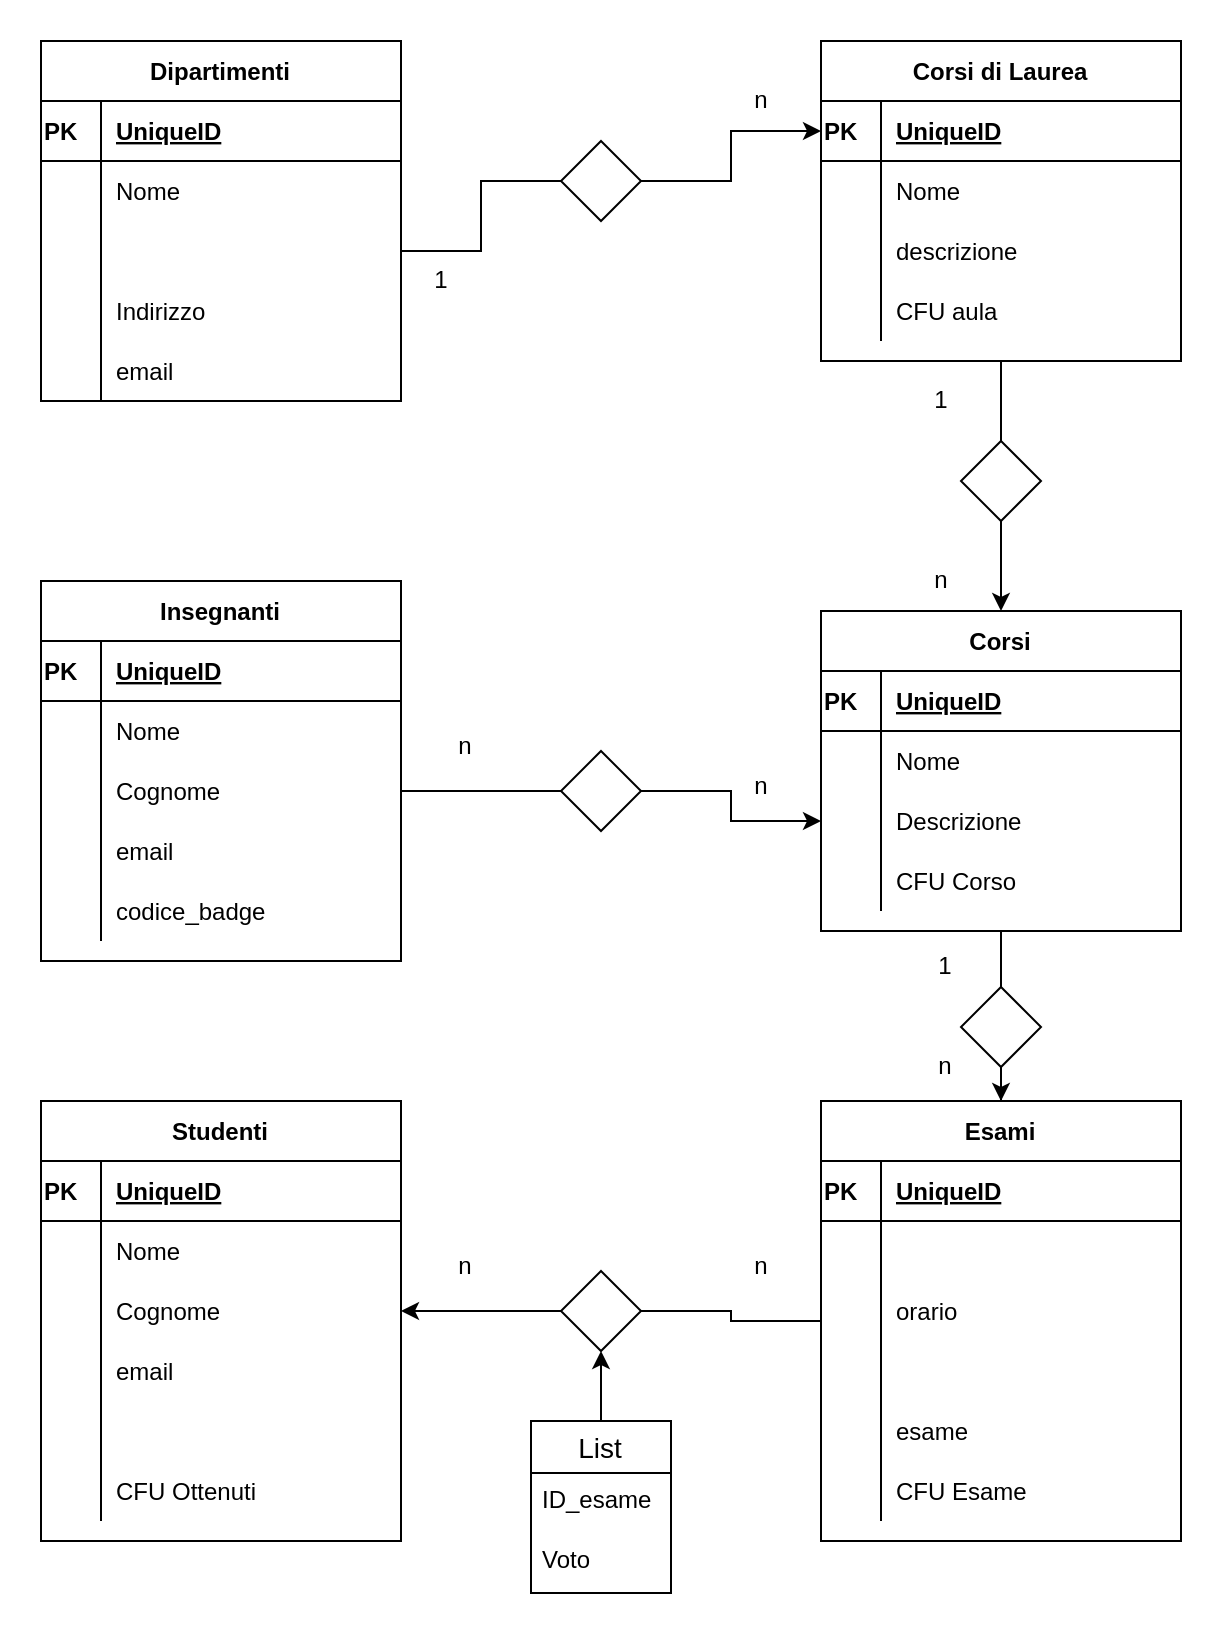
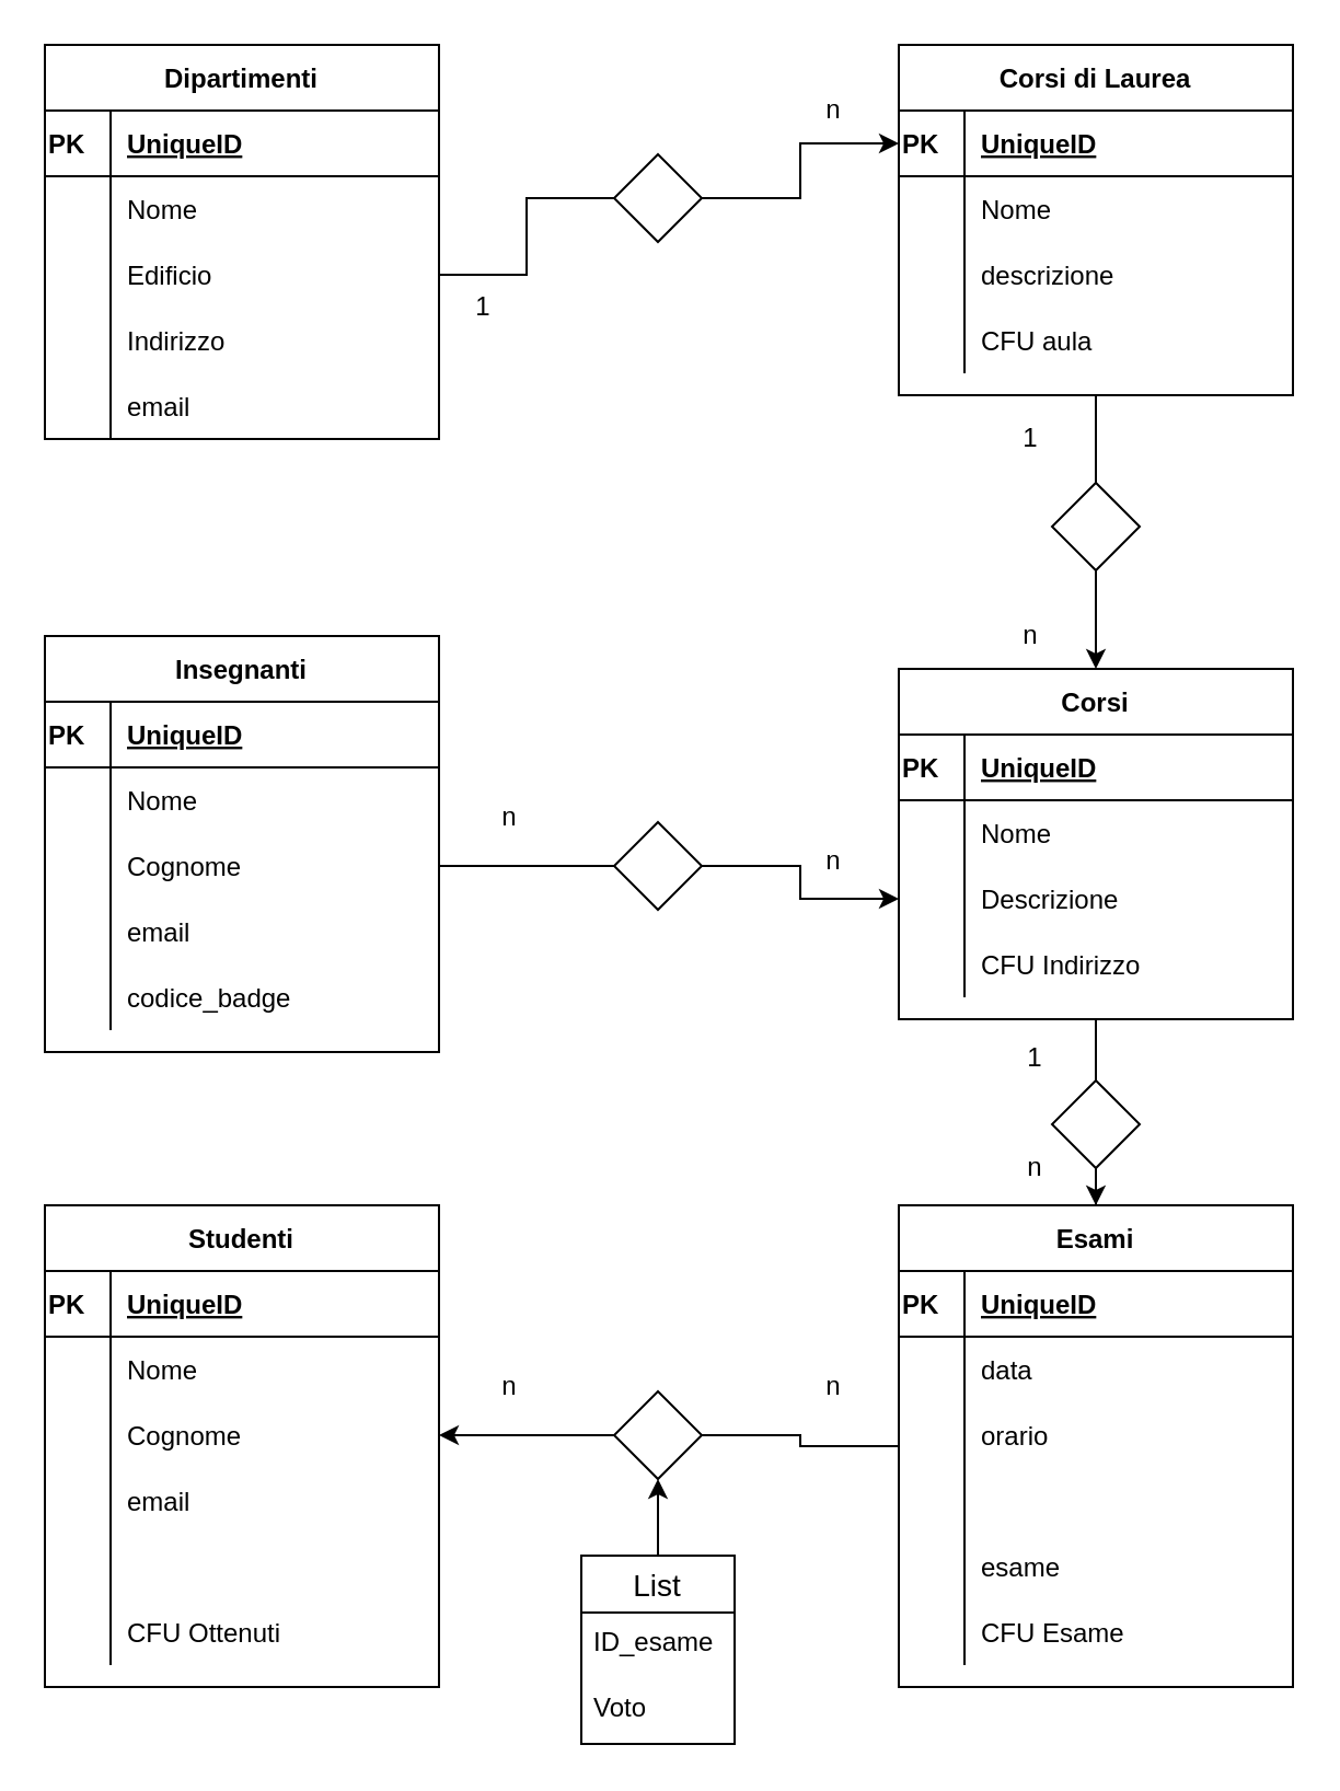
+ <mxCell id="11" value="Edificio" style="shape=partialRectangle;connectable=0;fillColor=none;top=0;left=0;bottom=0;right=0;align=left;spacingLeft=6;overflow=hidden;" vertex="1" parent="9"><mxGeometry x="30" width="150" height="30" as="geometry"><mxRectangle width="150" height="30" as="alternateBounds" /></mxGeometry></mxCell>
- <mxCell id="45" value="CFU Corso" style="shape=partialRectangle;connectable=0;fillColor=none;top=0;left=0;bottom=0;right=0;align=left;spacingLeft=6;overflow=hidden;" vertex="1" parent="43"><mxGeometry x="30" width="150" height="30" as="geometry"><mxRectangle width="150" height="30" as="alternateBounds" /></mxGeometry></mxCell>
+ <mxCell id="45" value="CFU Indirizzo" style="shape=partialRectangle;connectable=0;fillColor=none;top=0;left=0;bottom=0;right=0;align=left;spacingLeft=6;overflow=hidden;" vertex="1" parent="43"><mxGeometry x="30" width="150" height="30" as="geometry"><mxRectangle width="150" height="30" as="alternateBounds" /></mxGeometry></mxCell>
+ <mxCell id="69" value="data" style="shape=partialRectangle;connectable=0;fillColor=none;top=0;left=0;bottom=0;right=0;align=left;spacingLeft=6;overflow=hidden;" vertex="1" parent="67"><mxGeometry x="30" width="150" height="30" as="geometry"><mxRectangle width="150" height="30" as="alternateBounds" /></mxGeometry></mxCell>
